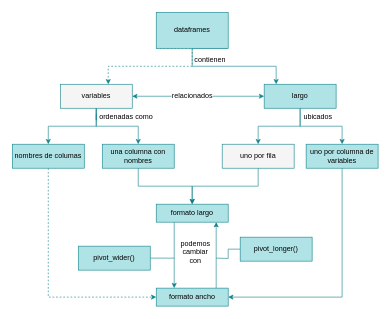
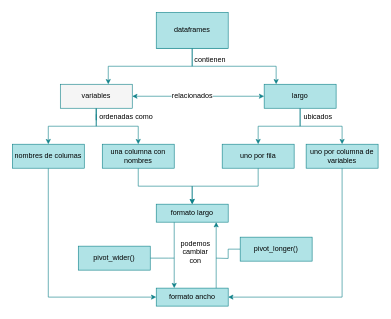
- <mxCell id="2" style="edgeStyle=orthogonalEdgeStyle;rounded=0;orthogonalLoop=1;jettySize=auto;html=1;exitX=0;exitY=1;exitDx=0;exitDy=0;fontColor=#5C5C5C;strokeColor=#0e8088;fillColor=#b0e3e6;dashed=1;" parent="1" source="4" target="9" edge="1"><mxGeometry relative="1" as="geometry"><Array as="points"><mxPoint x="320" y="80" /><mxPoint x="320" y="110" /><mxPoint x="180" y="110" /></Array></mxGeometry></mxCell>
+ <mxCell id="2" style="edgeStyle=orthogonalEdgeStyle;rounded=0;orthogonalLoop=1;jettySize=auto;html=1;exitX=0;exitY=1;exitDx=0;exitDy=0;fontColor=#5C5C5C;strokeColor=#0e8088;fillColor=#b0e3e6;" parent="1" source="4" target="9" edge="1"><mxGeometry relative="1" as="geometry"><Array as="points"><mxPoint x="320" y="80" /><mxPoint x="320" y="110" /><mxPoint x="180" y="110" /></Array></mxGeometry></mxCell>
- <mxCell id="23" value="uno por fila" style="rounded=0;whiteSpace=wrap;html=1;fillColor=#f5f5f5;strokeColor=#0e8088;" parent="1" vertex="1"><mxGeometry x="370" y="240" width="120" height="40" as="geometry" /></mxCell>
+ <mxCell id="23" value="uno por fila" style="rounded=0;whiteSpace=wrap;html=1;fillColor=#b0e3e6;strokeColor=#0e8088;" parent="1" vertex="1"><mxGeometry x="370" y="240" width="120" height="40" as="geometry" /></mxCell>
- <mxCell id="13" style="edgeStyle=orthogonalEdgeStyle;rounded=0;orthogonalLoop=1;jettySize=auto;html=1;exitX=0.5;exitY=1;exitDx=0;exitDy=0;entryX=0;entryY=0.5;entryDx=0;entryDy=0;fontColor=#5C5C5C;strokeColor=#0e8088;fillColor=#b0e3e6;dashed=1;" parent="1" source="14" target="19" edge="1"><mxGeometry relative="1" as="geometry"><Array as="points"><mxPoint x="80" y="495" /></Array></mxGeometry></mxCell>
+ <mxCell id="13" style="edgeStyle=orthogonalEdgeStyle;rounded=0;orthogonalLoop=1;jettySize=auto;html=1;exitX=0.5;exitY=1;exitDx=0;exitDy=0;entryX=0;entryY=0.5;entryDx=0;entryDy=0;fontColor=#5C5C5C;strokeColor=#0e8088;fillColor=#b0e3e6;" parent="1" source="14" target="19" edge="1"><mxGeometry relative="1" as="geometry"><Array as="points"><mxPoint x="80" y="495" /></Array></mxGeometry></mxCell>
